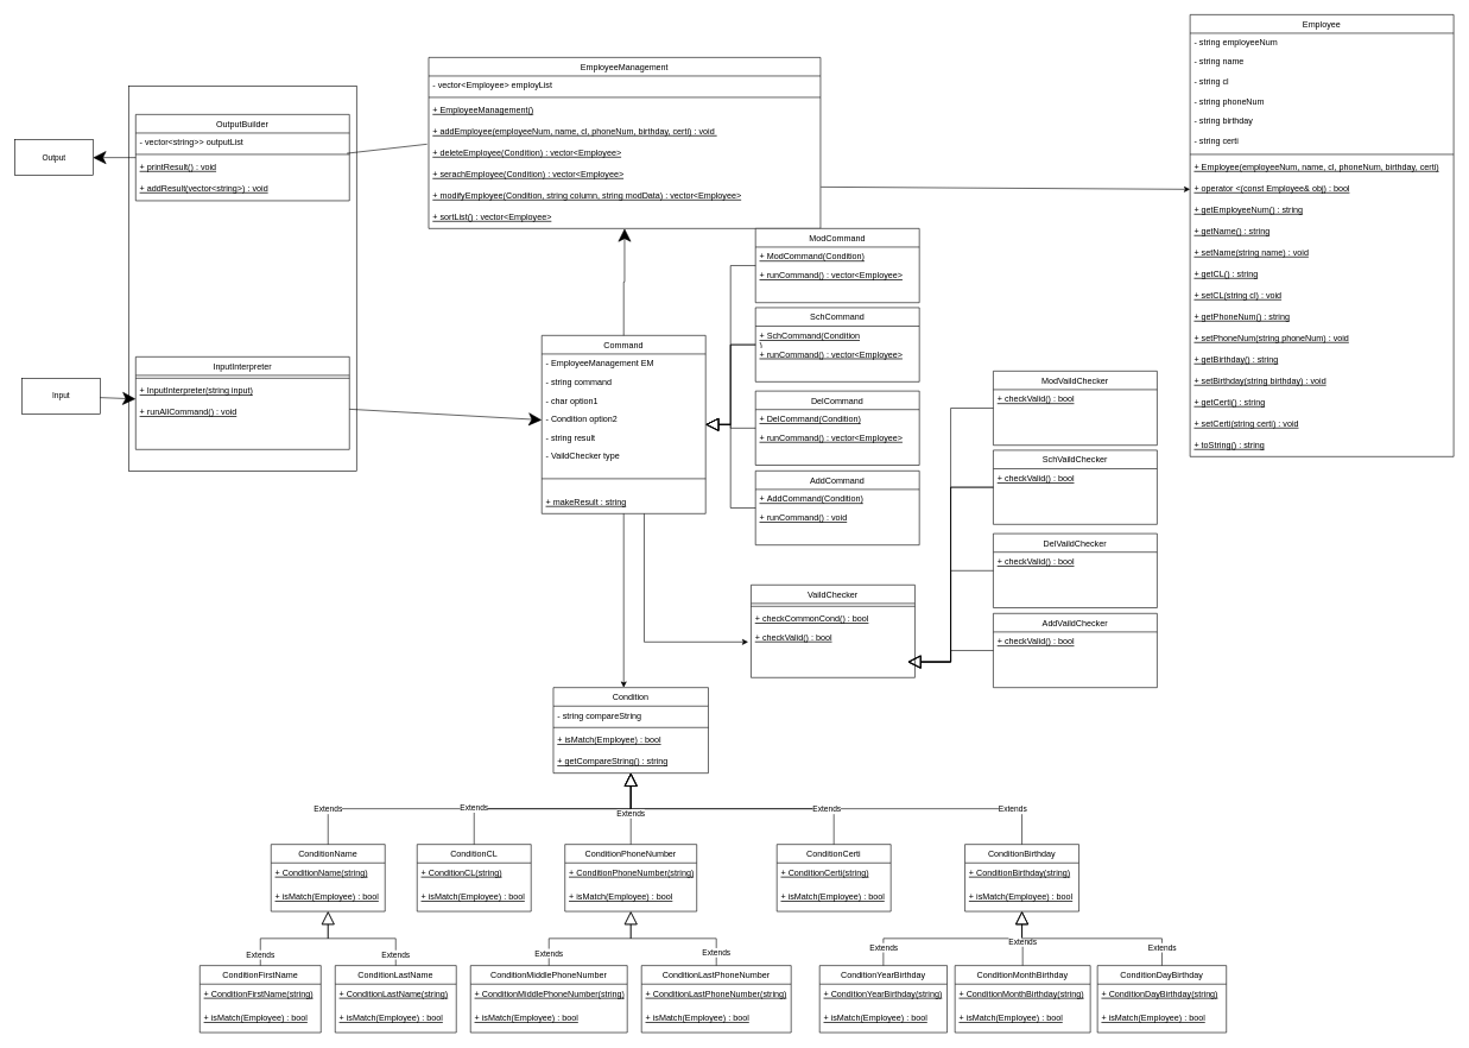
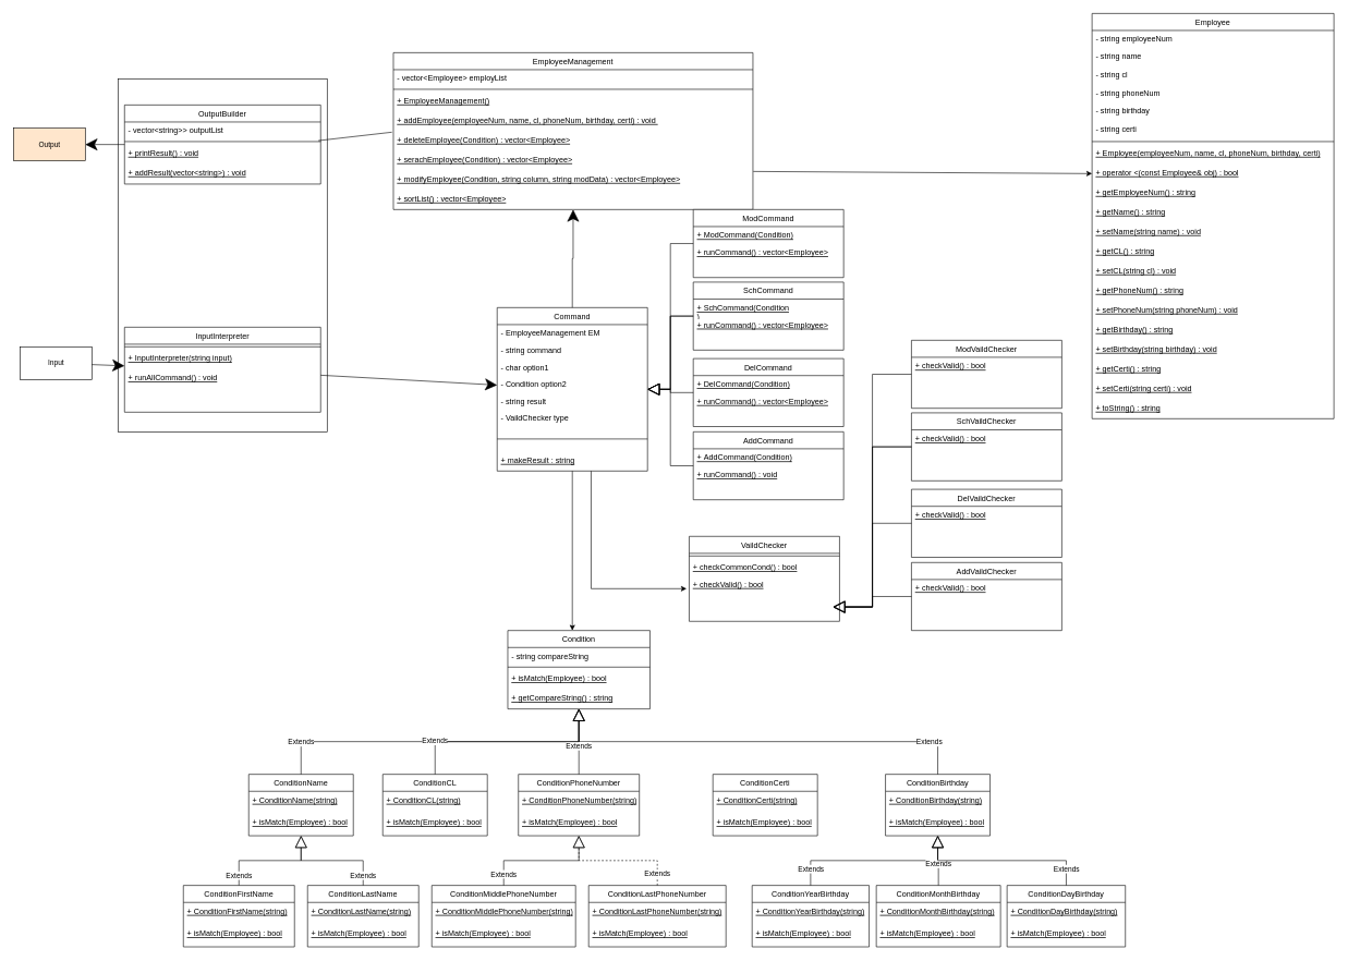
- <mxCell id="15" value="Output" style="html=1;fontFamily=Helvetica;fontSize=11;fontColor=default;" parent="2" vertex="1"><mxGeometry x="-100" y="115.5" width="110" height="50" as="geometry" /></mxCell>
+ <mxCell id="15" value="Output" style="html=1;fontFamily=Helvetica;fontSize=11;fontColor=default;fillColor=#ffe6cc;" parent="2" vertex="1"><mxGeometry x="-100" y="115.5" width="110" height="50" as="geometry" /></mxCell>
- <mxCell id="114" value="Extends" style="endArrow=block;endSize=16;endFill=0;html=1;rounded=0;exitX=0.5;exitY=0;exitDx=0;exitDy=0;edgeStyle=elbowEdgeStyle;elbow=vertical;" parent="62" source="70" target="107" edge="1"><mxGeometry x="-0.688" width="160" relative="1" as="geometry"><mxPoint x="-185" y="1180" as="sourcePoint" /><mxPoint x="-195" y="1179" as="targetPoint" /><mxPoint y="1" as="offset" /></mxGeometry></mxCell>
- <mxCell id="100" value="Extends" style="endArrow=block;endSize=16;endFill=0;html=1;rounded=0;edgeStyle=elbowEdgeStyle;elbow=vertical;" parent="63" source="88" target="67" edge="1"><mxGeometry x="-0.809" width="160" relative="1" as="geometry"><mxPoint x="680" y="350" as="sourcePoint" /><mxPoint x="770" y="240" as="targetPoint" /><mxPoint y="1" as="offset" /></mxGeometry></mxCell>
+ <mxCell id="100" value="Extends" style="endArrow=block;endSize=16;endFill=0;html=1;rounded=0;edgeStyle=elbowEdgeStyle;elbow=vertical;dashed=1;" parent="63" source="88" target="67" edge="1"><mxGeometry x="-0.809" width="160" relative="1" as="geometry"><mxPoint x="680" y="350" as="sourcePoint" /><mxPoint x="770" y="240" as="targetPoint" /><mxPoint y="1" as="offset" /></mxGeometry></mxCell>
